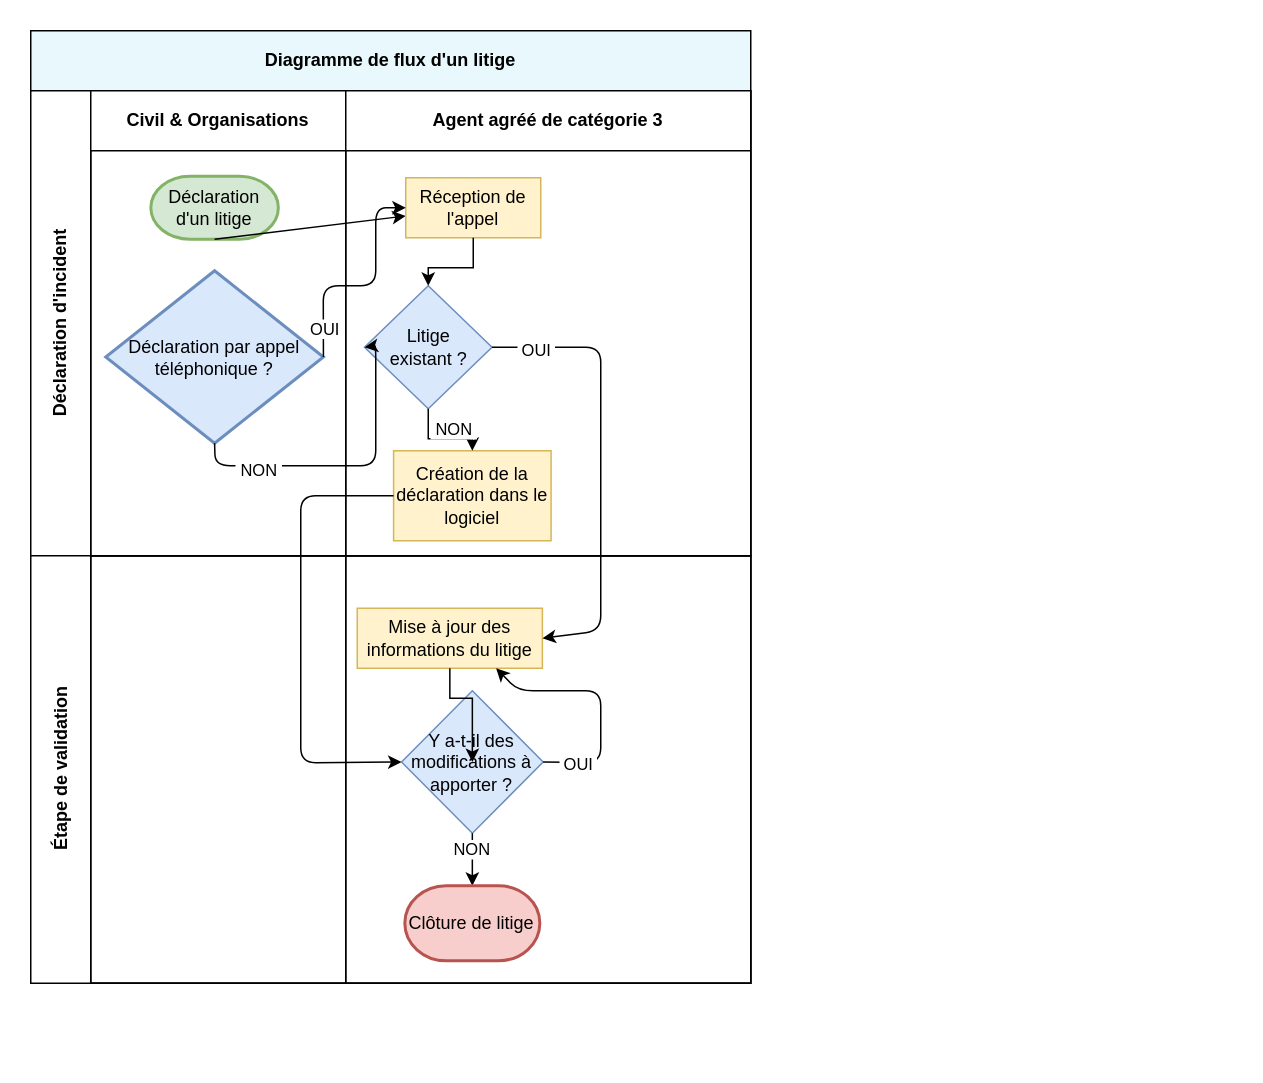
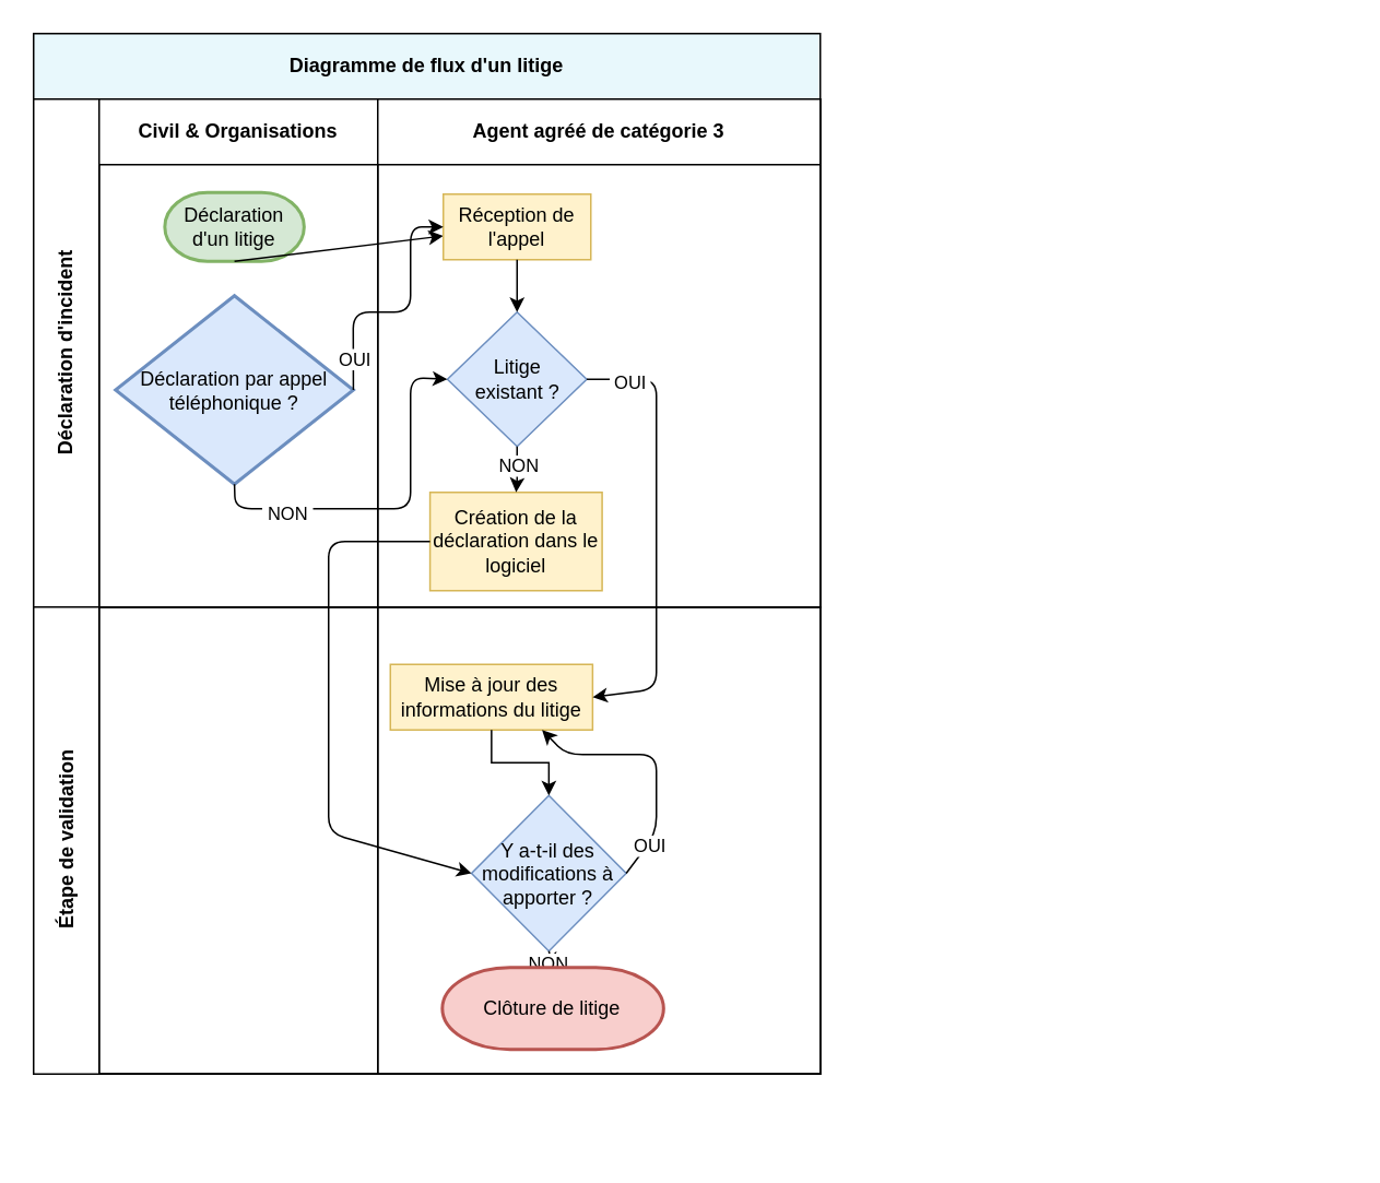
- <mxCell id="11" value="Litige &lt;br&gt;existant ?" style="rhombus;whiteSpace=wrap;html=1;rounded=0;strokeColor=#6c8ebf;fillColor=#dae8fc;" parent="9" vertex="1"><mxGeometry x="12.5" y="130" width="85" height="82" as="geometry" /></mxCell>
+ <mxCell id="11" value="Litige &lt;br&gt;existant ?" style="rhombus;whiteSpace=wrap;html=1;rounded=0;strokeColor=#6c8ebf;fillColor=#dae8fc;" parent="9" vertex="1"><mxGeometry x="42.5" y="130" width="85" height="82" as="geometry" /></mxCell>
- <mxCell id="24" value="Y a-t-il des modifications à apporter ?" style="rhombus;whiteSpace=wrap;html=1;rounded=0;strokeColor=#6c8ebf;fillColor=#dae8fc;" parent="22" vertex="1"><mxGeometry x="37.2" y="90" width="94.39" height="95" as="geometry" /></mxCell>
+ <mxCell id="24" value="Y a-t-il des modifications à apporter ?" style="rhombus;whiteSpace=wrap;html=1;rounded=0;strokeColor=#6c8ebf;fillColor=#dae8fc;" parent="22" vertex="1"><mxGeometry x="57.2" y="115" width="94.39" height="95" as="geometry" /></mxCell>
- <mxCell id="30" value="Clôture de litige" style="strokeWidth=2;html=1;shape=mxgraph.flowchart.terminator;whiteSpace=wrap;fillColor=#f8cecc;strokeColor=#b85450;" parent="22" vertex="1"><mxGeometry x="39.39" y="220" width="90" height="50" as="geometry" /></mxCell>
+ <mxCell id="30" value="Clôture de litige" style="strokeWidth=2;html=1;shape=mxgraph.flowchart.terminator;whiteSpace=wrap;fillColor=#f8cecc;strokeColor=#b85450;" parent="22" vertex="1"><mxGeometry x="39.39" y="220" width="135" height="50" as="geometry" /></mxCell>
